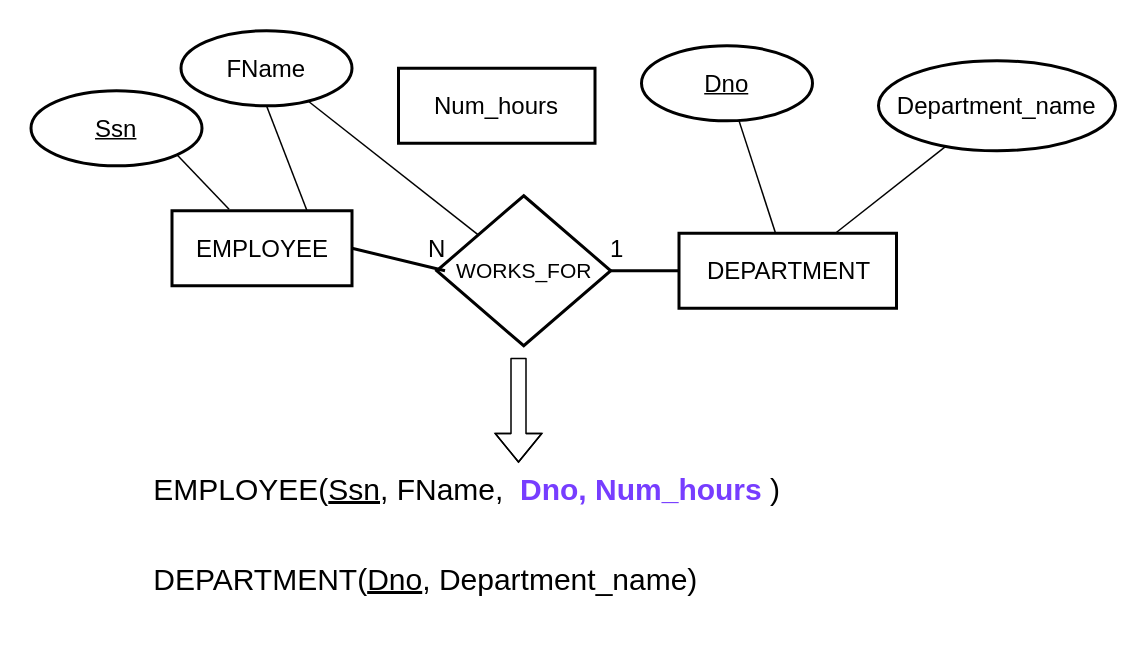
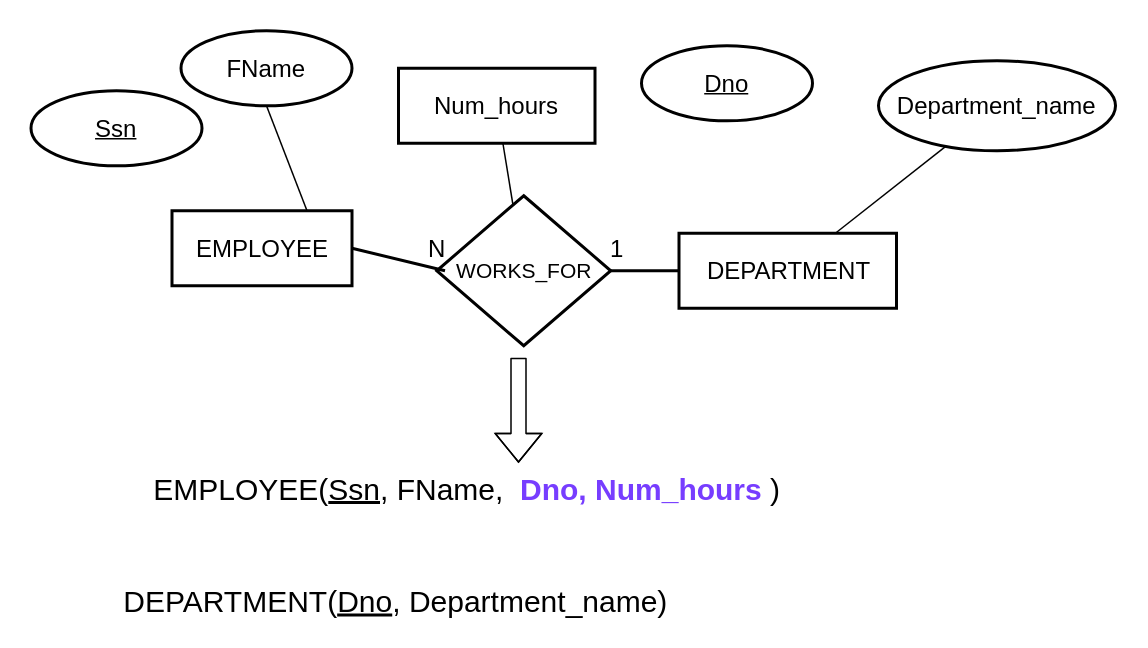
- <mxCell id="17" value="" style="endArrow=none;html=1;" parent="1" source="4" target="15" edge="1"><mxGeometry width="50" height="50" relative="1" as="geometry"><mxPoint x="168.04" y="164" as="sourcePoint" /><mxPoint x="127.305" y="112.678" as="targetPoint" /></mxGeometry></mxCell>
+ <mxCell id="17" value="" style="endArrow=none;html=1;" parent="1" source="4" target="9" edge="1"><mxGeometry width="50" height="50" relative="1" as="geometry"><mxPoint x="168.04" y="164" as="sourcePoint" /><mxPoint x="127.305" y="112.678" as="targetPoint" /></mxGeometry></mxCell>
- <mxCell id="21" value="" style="endArrow=none;html=1;" parent="1" source="3" target="18" edge="1"><mxGeometry width="50" height="50" relative="1" as="geometry"><mxPoint x="573.754" y="165" as="sourcePoint" /><mxPoint x="640" y="133" as="targetPoint" /></mxGeometry></mxCell>
- <mxCell id="16" value="" style="endArrow=none;html=1;exitX=0.317;exitY=-0.02;exitDx=0;exitDy=0;entryX=1;entryY=1;entryDx=0;entryDy=0;exitPerimeter=0;" parent="1" source="2" target="13" edge="1"><mxGeometry width="50" height="50" relative="1" as="geometry"><mxPoint x="220" y="165" as="sourcePoint" /><mxPoint x="242" y="110" as="targetPoint" /></mxGeometry></mxCell>
- <mxCell id="12" value="DEPARTMENT(&lt;u&gt;Dno&lt;/u&gt;, Department_name)" style="text;html=1;strokeColor=none;fillColor=none;align=left;verticalAlign=middle;whiteSpace=wrap;rounded=0;fontSize=20;" parent="1" vertex="1"><mxGeometry x="100" y="360" width="530" height="50" as="geometry" /></mxCell>
+ <mxCell id="12" value="DEPARTMENT(&lt;u&gt;Dno&lt;/u&gt;, Department_name)" style="text;html=1;strokeColor=none;fillColor=none;align=left;verticalAlign=middle;whiteSpace=wrap;rounded=0;fontSize=20;" parent="1" vertex="1"><mxGeometry x="80" y="375" width="530" height="50" as="geometry" /></mxCell>
